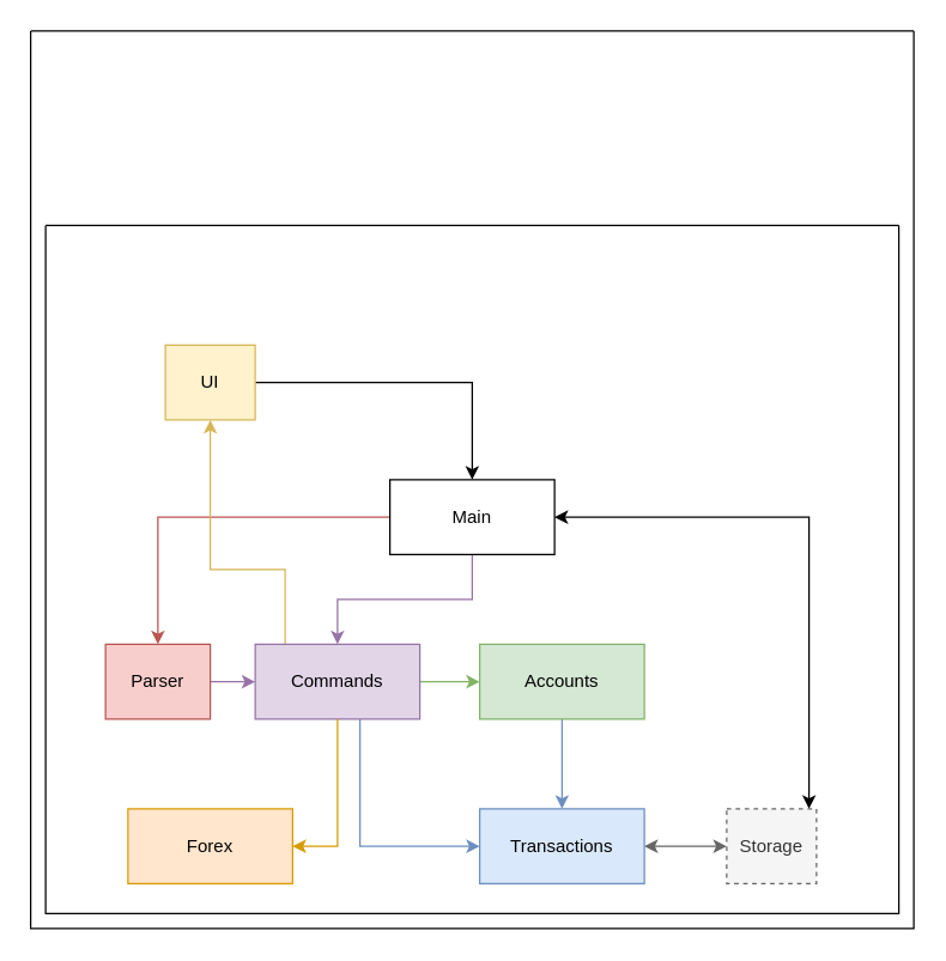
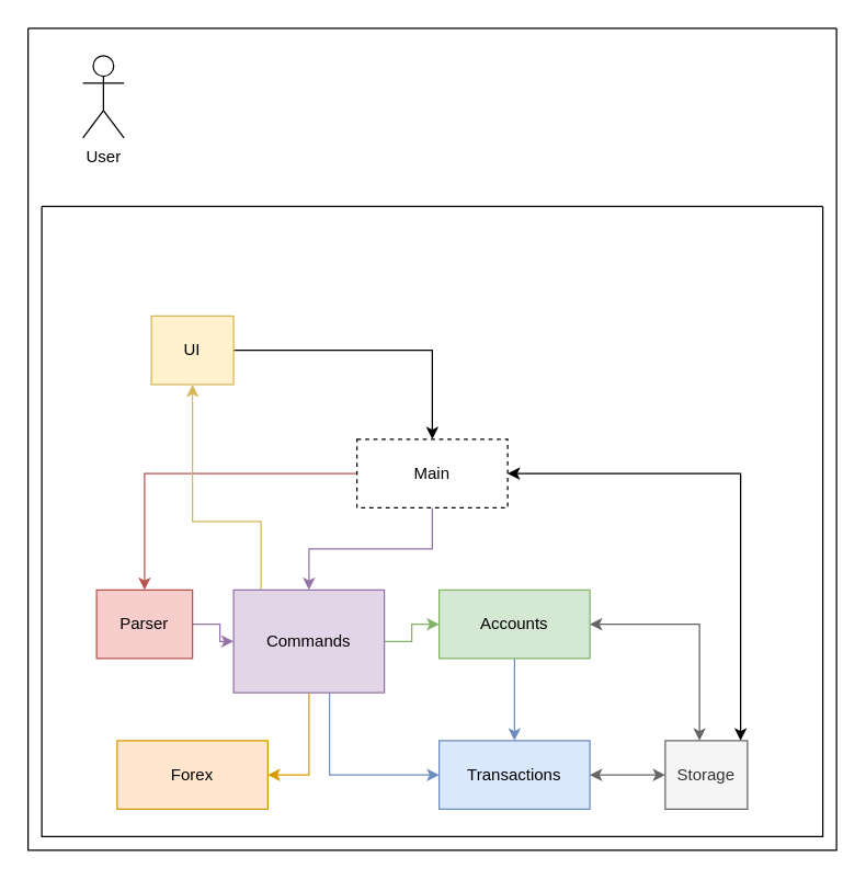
+ <mxCell id="21" value="User" style="shape=umlActor;verticalLabelPosition=bottom;verticalAlign=top;html=1;outlineConnect=0;" vertex="1" parent="1"><mxGeometry x="60" y="40" width="30" height="60" as="geometry" /></mxCell>
- <mxCell id="5" value="Main" style="html=1;whiteSpace=wrap;" vertex="1" parent="2"><mxGeometry x="230" y="170" width="110" height="50" as="geometry" /></mxCell>
+ <mxCell id="5" value="Main" style="html=1;whiteSpace=wrap;dashed=1;" vertex="1" parent="2"><mxGeometry x="230" y="170" width="110" height="50" as="geometry" /></mxCell>
- <mxCell id="17" value="Commands" style="html=1;whiteSpace=wrap;fillColor=#e1d5e7;strokeColor=#9673a6;" vertex="1" parent="2"><mxGeometry x="140" y="280" width="110" height="50" as="geometry" /></mxCell>
+ <mxCell id="17" value="Commands" style="html=1;whiteSpace=wrap;fillColor=#e1d5e7;strokeColor=#9673a6;" vertex="1" parent="2"><mxGeometry x="140" y="280" width="110" height="75" as="geometry" /></mxCell>
+ <mxCell id="10" style="edgeStyle=orthogonalEdgeStyle;rounded=0;orthogonalLoop=1;jettySize=auto;html=1;entryX=1;entryY=0.5;entryDx=0;entryDy=0;startArrow=classic;startFill=1;fillColor=#f5f5f5;strokeColor=#666666;" edge="1" parent="2" source="11" target="20"><mxGeometry relative="1" as="geometry"><Array as="points"><mxPoint x="480" y="305" /></Array></mxGeometry></mxCell>
- <mxCell id="11" value="Storage" style="html=1;whiteSpace=wrap;fillColor=#f5f5f5;fontColor=#333333;strokeColor=#666666;dashed=1;" vertex="1" parent="2"><mxGeometry x="455" y="390" width="60" height="50" as="geometry" /></mxCell>
+ <mxCell id="11" value="Storage" style="html=1;whiteSpace=wrap;fillColor=#f5f5f5;fontColor=#333333;strokeColor=#666666;" vertex="1" parent="2"><mxGeometry x="455" y="390" width="60" height="50" as="geometry" /></mxCell>
